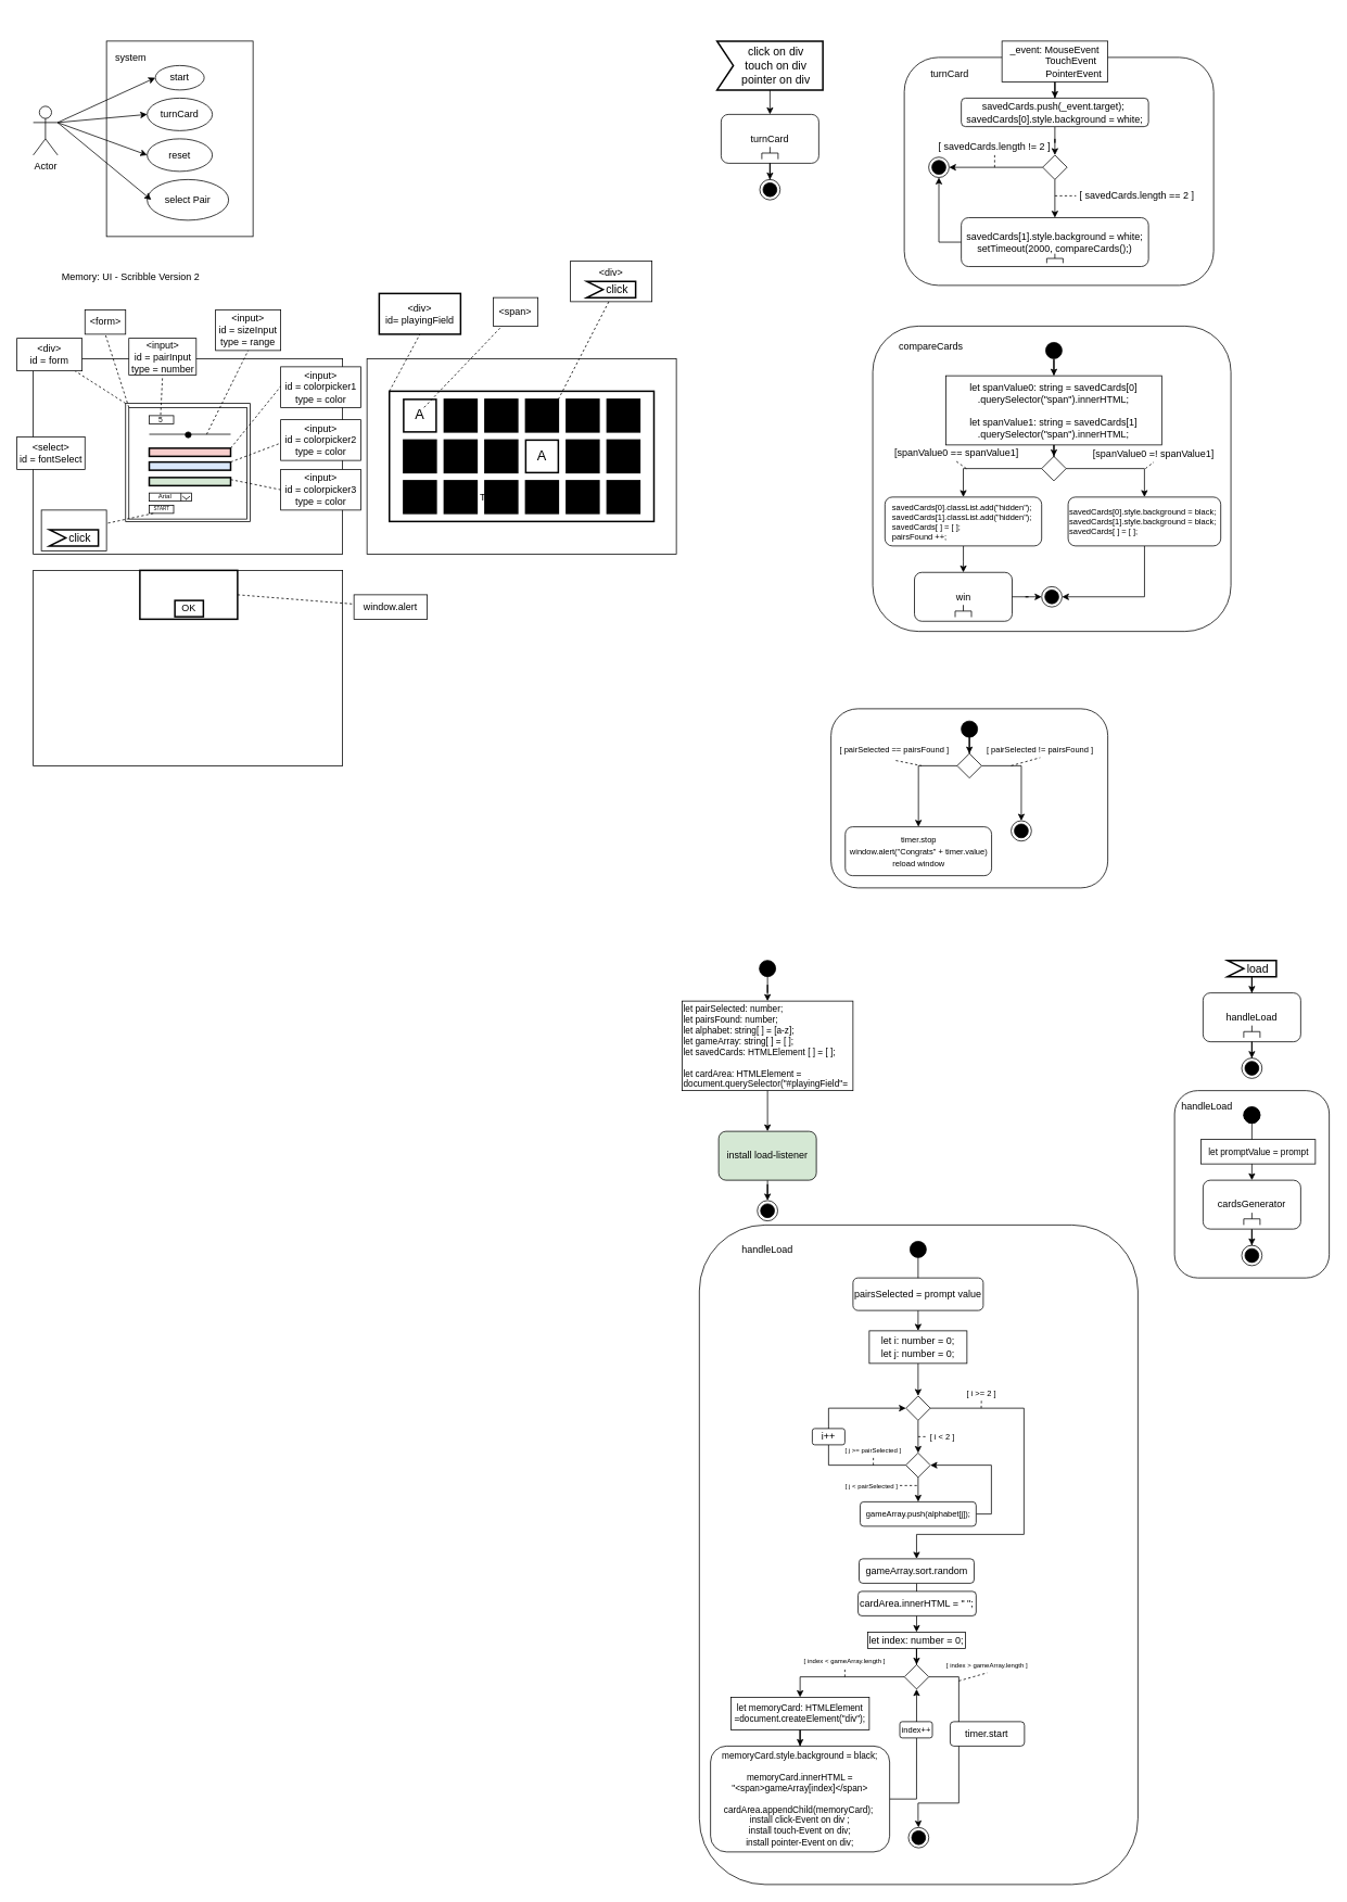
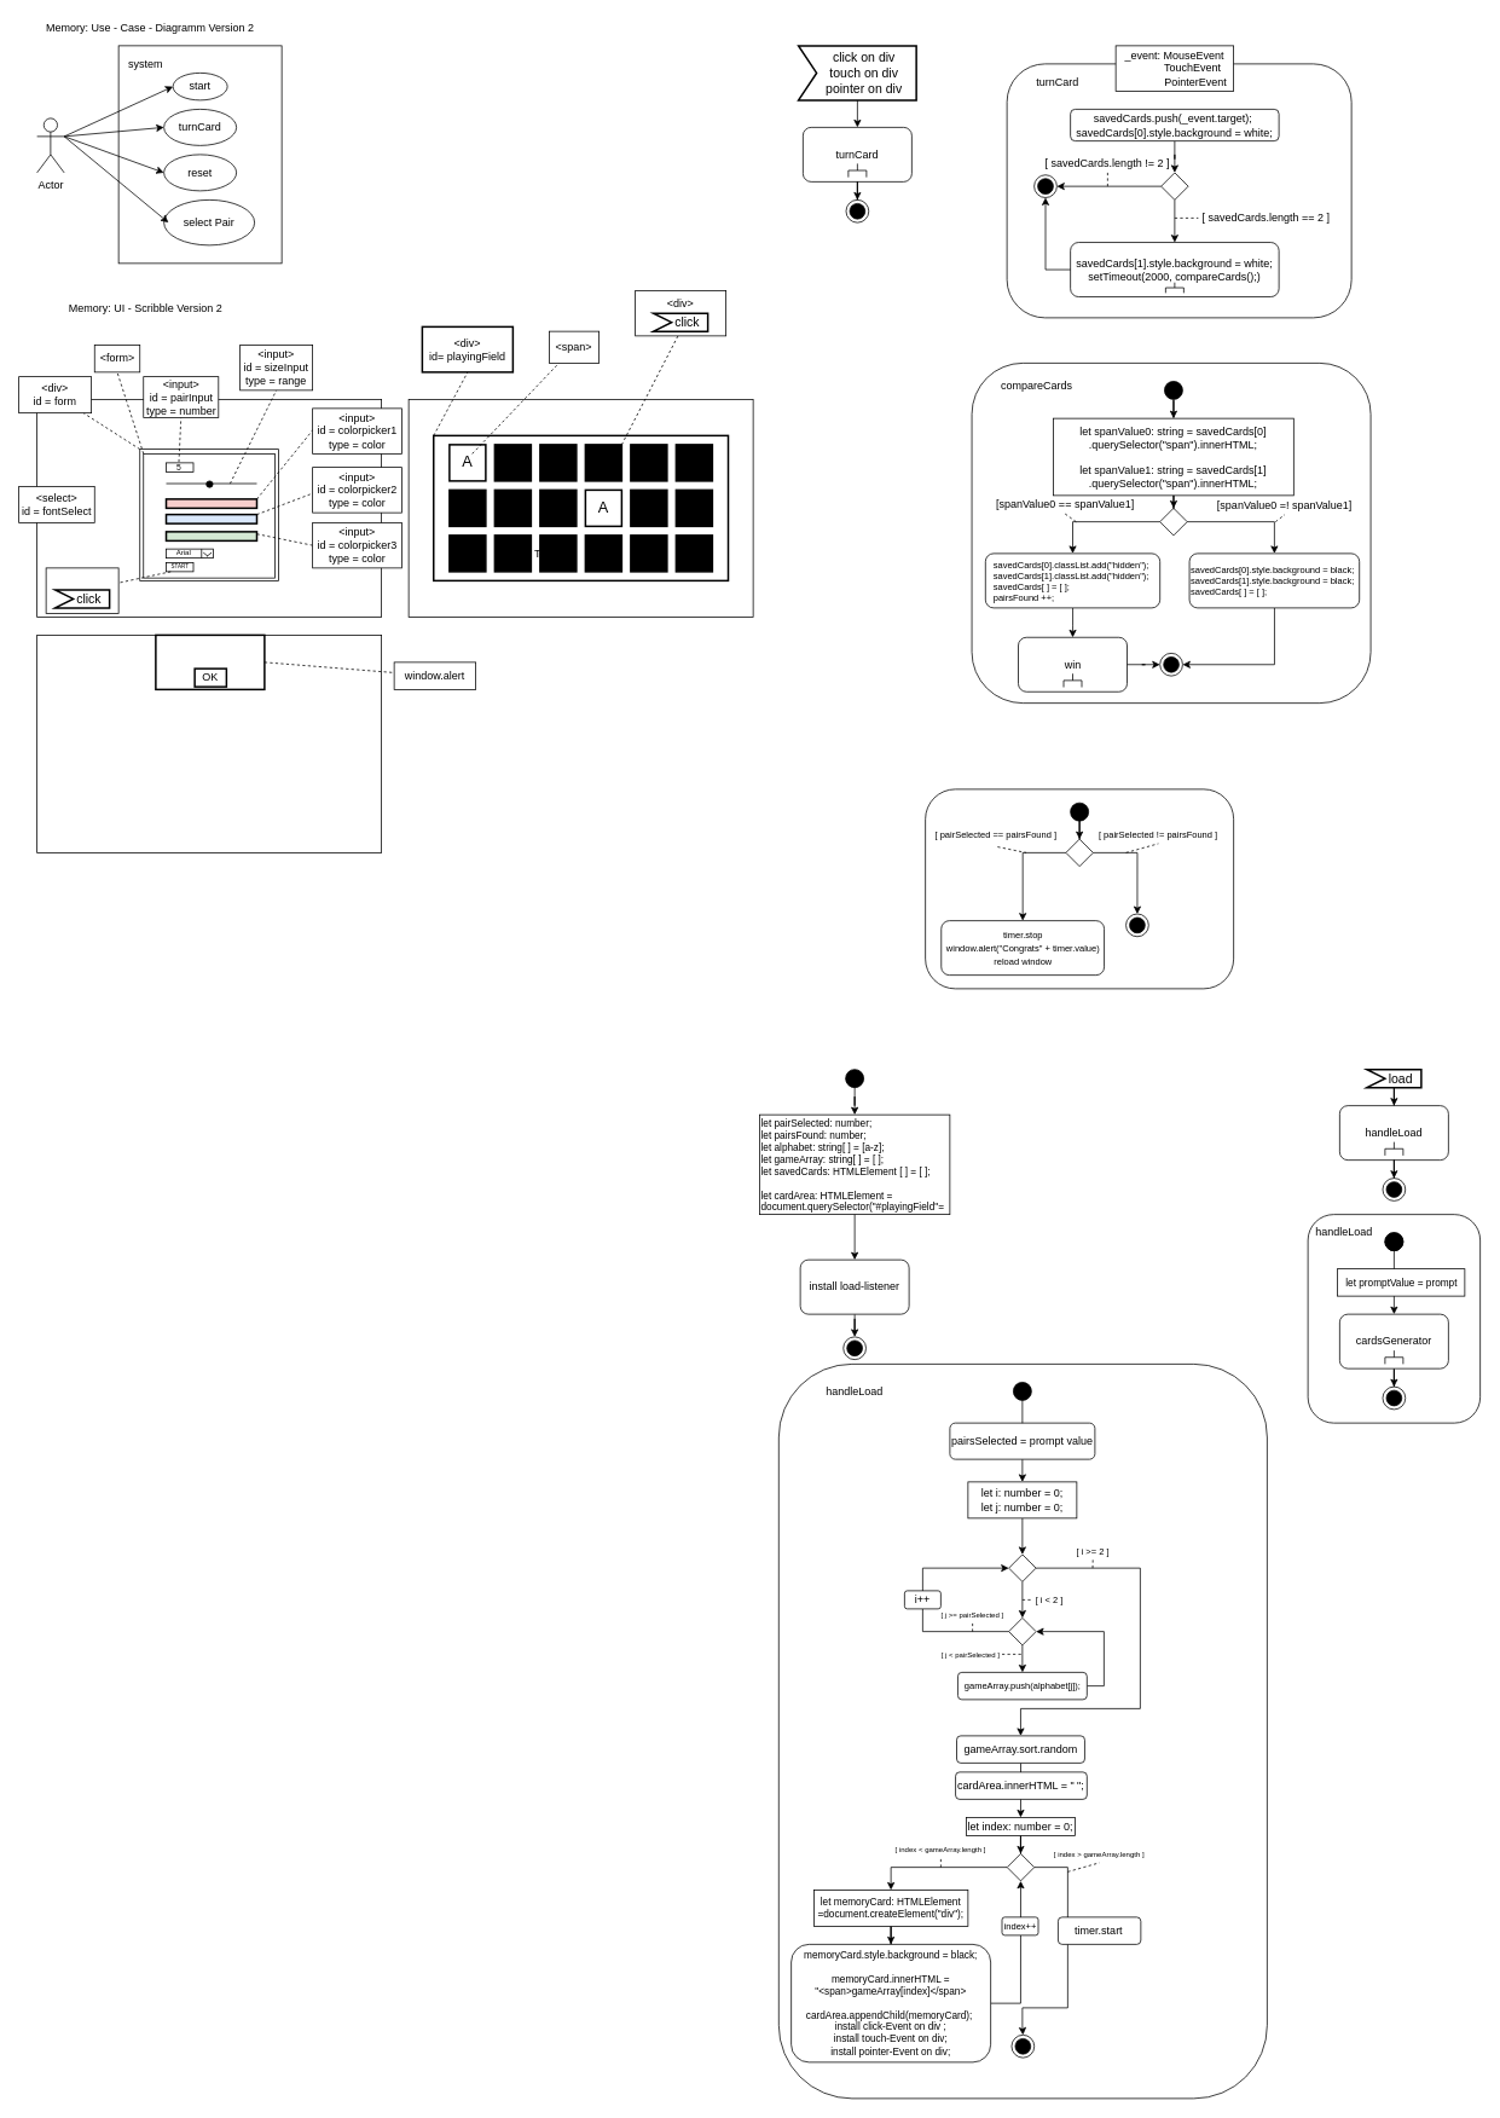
+ <mxCell id="60" value="Memory: Use - Case - Diagramm Version 2" style="text;html=1;strokeColor=none;fillColor=none;align=center;verticalAlign=middle;whiteSpace=wrap;rounded=0;" parent="40" vertex="1"><mxGeometry width="250" height="20" as="geometry" /></mxCell>
- <mxCell id="141" style="edgeStyle=orthogonalEdgeStyle;rounded=0;orthogonalLoop=1;jettySize=auto;html=1;entryX=0.5;entryY=0;entryDx=0;entryDy=0;" parent="1" source="142" target="144" edge="1"><mxGeometry relative="1" as="geometry" /></mxCell>
- <mxCell id="70" value="install load-listener" style="rounded=1;whiteSpace=wrap;html=1;fillColor=#d5e8d4;" parent="64" vertex="1"><mxGeometry x="45" y="210" width="120" height="60" as="geometry" /></mxCell>
+ <mxCell id="70" value="install load-listener" style="rounded=1;whiteSpace=wrap;html=1;fillColor=#FFFFFF;" parent="64" vertex="1"><mxGeometry x="45" y="210" width="120" height="60" as="geometry" /></mxCell>
